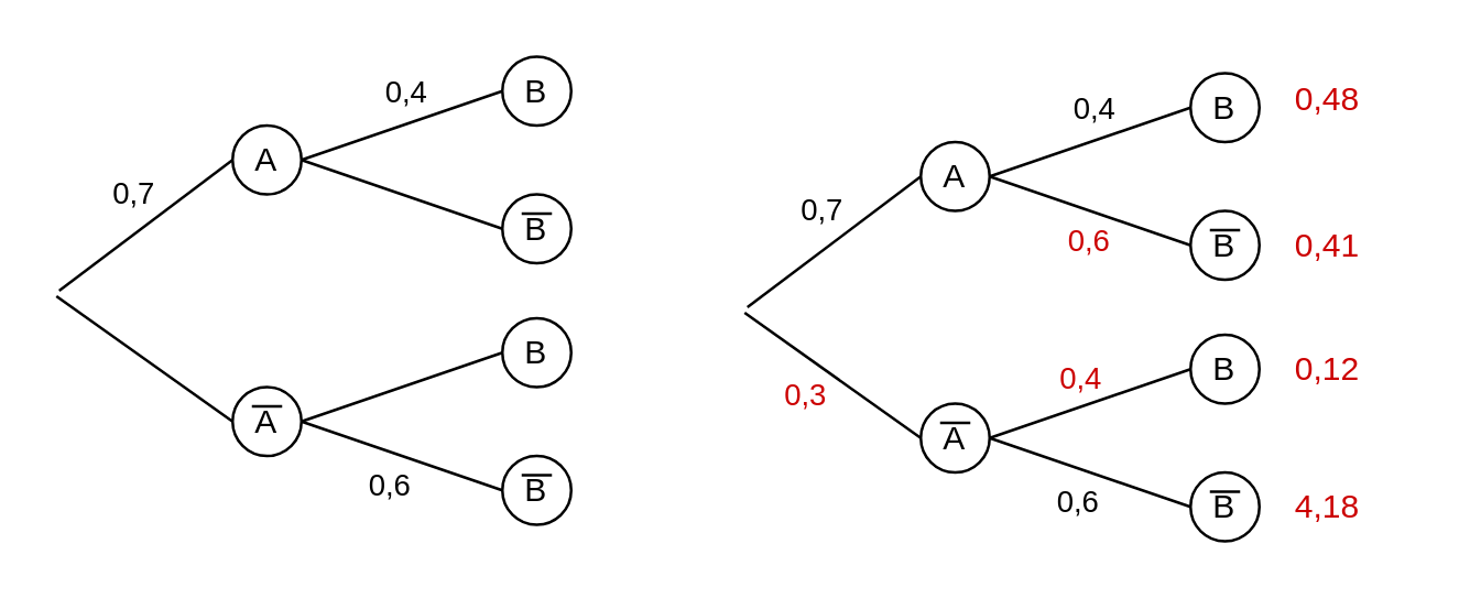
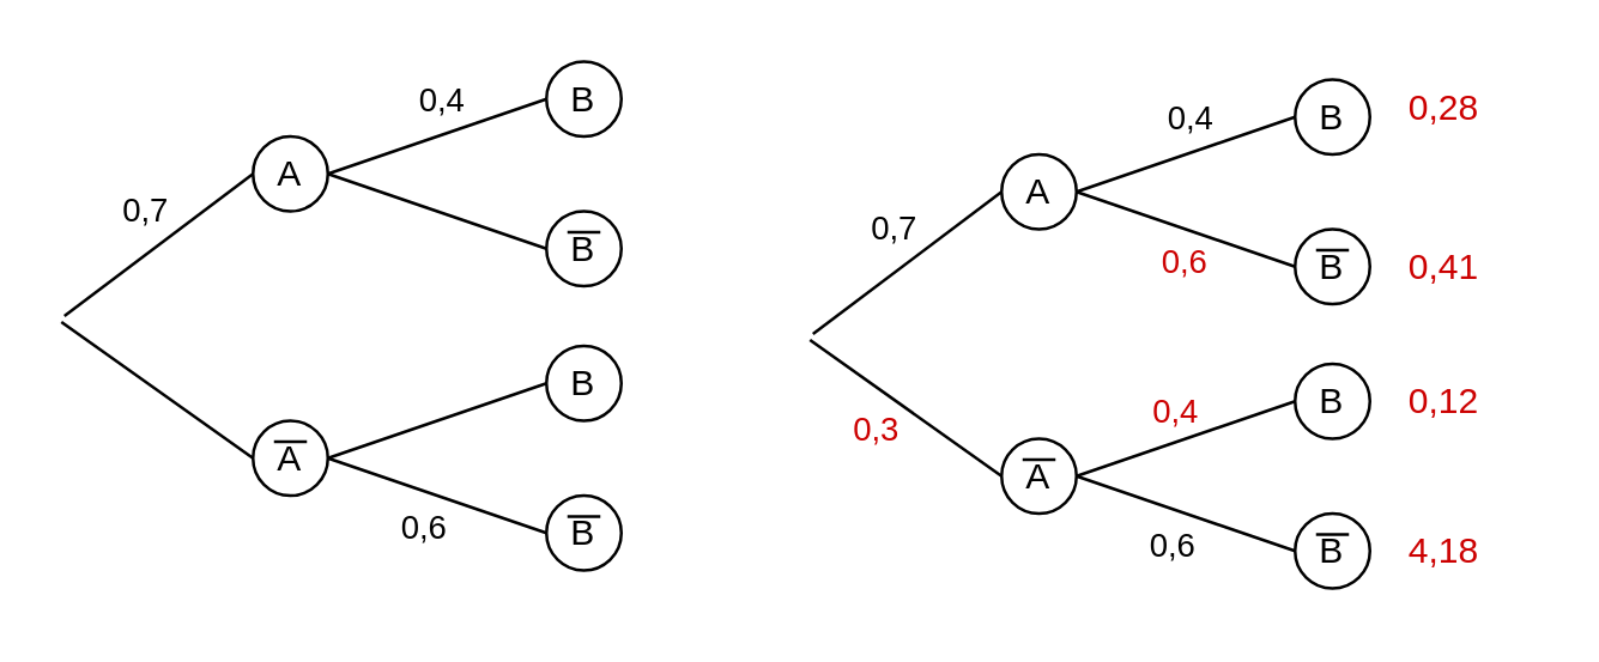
- <mxCell id="41" value="0,48" style="text;html=1;strokeColor=none;fillColor=none;align=center;verticalAlign=middle;whiteSpace=wrap;rounded=0;fontColor=#CC0000;" vertex="1" parent="1"><mxGeometry x="452" y="21" width="60" height="30" as="geometry" /></mxCell>
+ <mxCell id="41" value="0,28" style="text;html=1;strokeColor=none;fillColor=none;align=center;verticalAlign=middle;whiteSpace=wrap;rounded=0;fontColor=#CC0000;" vertex="1" parent="1"><mxGeometry x="452" y="21" width="60" height="30" as="geometry" /></mxCell>
